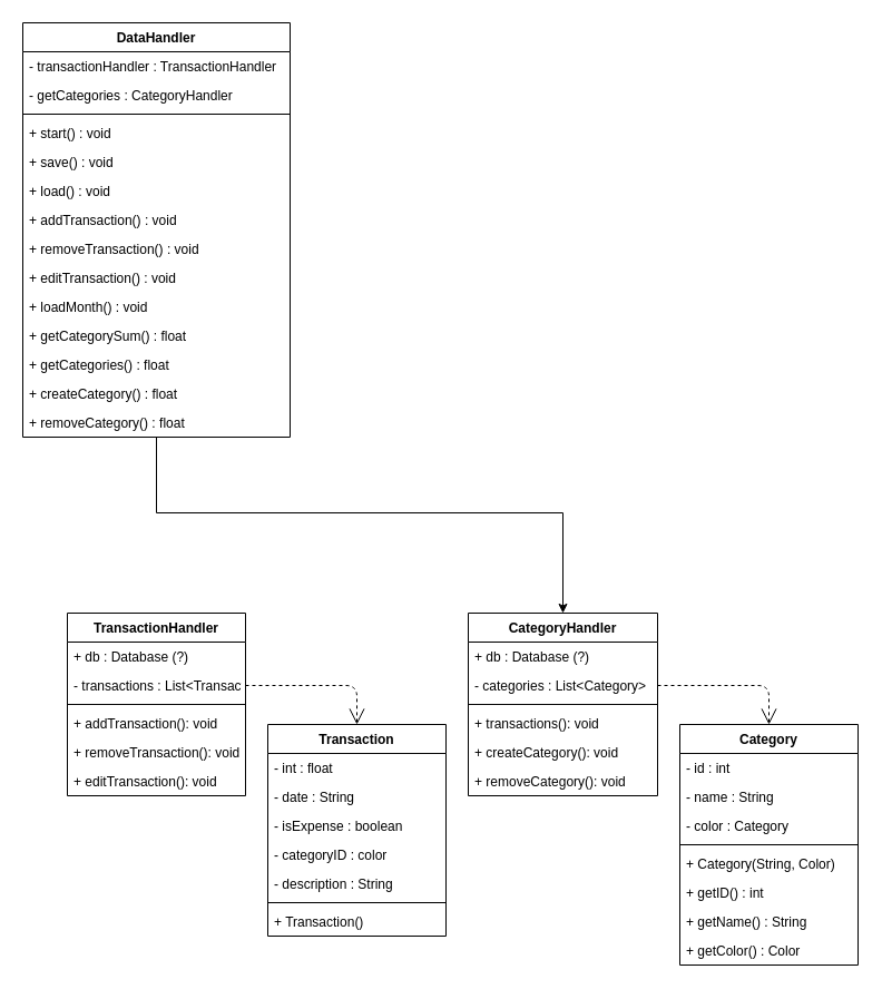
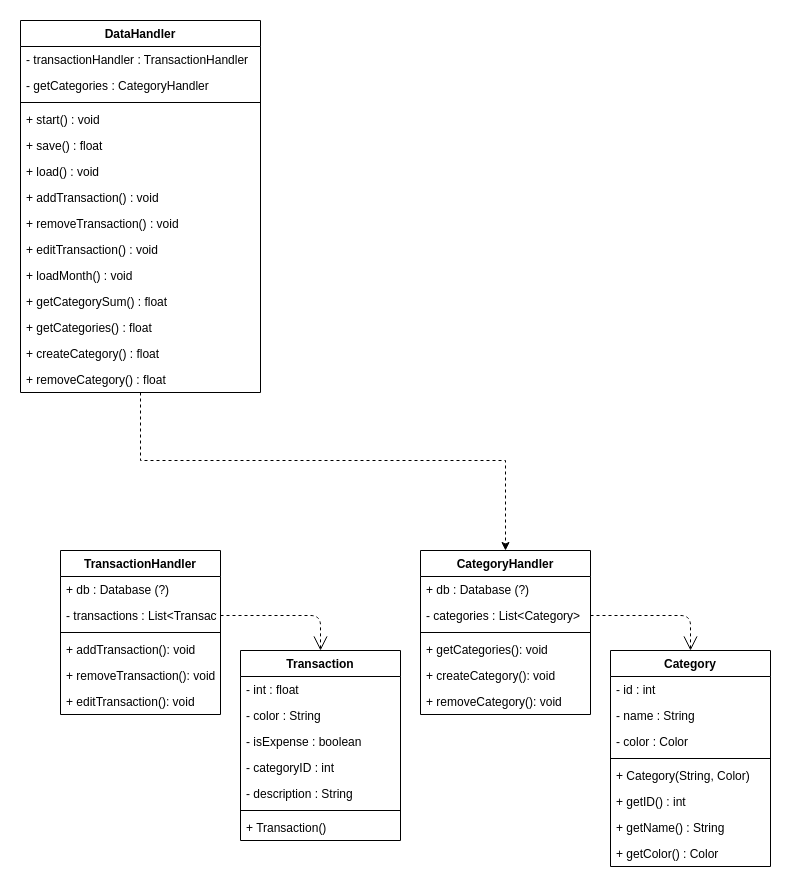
- <mxCell id="8" value="+ save() : void" style="text;strokeColor=none;fillColor=none;align=left;verticalAlign=top;spacingLeft=4;spacingRight=4;overflow=hidden;rotatable=0;points=[[0,0.5],[1,0.5]];portConstraint=eastwest;" parent="3" vertex="1"><mxGeometry y="112" width="240" height="26" as="geometry" /></mxCell>
+ <mxCell id="8" value="+ save() : float" style="text;strokeColor=none;fillColor=none;align=left;verticalAlign=top;spacingLeft=4;spacingRight=4;overflow=hidden;rotatable=0;points=[[0,0.5],[1,0.5]];portConstraint=eastwest;" parent="3" vertex="1"><mxGeometry y="112" width="240" height="26" as="geometry" /></mxCell>
- <mxCell id="2" style="edgeStyle=orthogonalEdgeStyle;rounded=0;orthogonalLoop=1;jettySize=auto;html=1;exitX=0.5;exitY=1;exitDx=0;exitDy=0;entryX=0.5;entryY=0;entryDx=0;entryDy=0;" edge="1" parent="1" source="3" target="26"><mxGeometry relative="1" as="geometry"><Array as="points"><mxPoint x="140" y="460" /><mxPoint x="505" y="460" /></Array></mxGeometry></mxCell>
+ <mxCell id="2" style="edgeStyle=orthogonalEdgeStyle;rounded=0;orthogonalLoop=1;jettySize=auto;html=1;exitX=0.5;exitY=1;exitDx=0;exitDy=0;entryX=0.5;entryY=0;entryDx=0;entryDy=0;dashed=1;" edge="1" parent="1" source="3" target="26"><mxGeometry relative="1" as="geometry"><Array as="points"><mxPoint x="140" y="460" /><mxPoint x="505" y="460" /></Array></mxGeometry></mxCell>
- <mxCell id="30" value="+ transactions(): void" style="text;strokeColor=none;fillColor=none;align=left;verticalAlign=top;spacingLeft=4;spacingRight=4;overflow=hidden;rotatable=0;points=[[0,0.5],[1,0.5]];portConstraint=eastwest;" vertex="1" parent="26"><mxGeometry y="86" width="170" height="26" as="geometry" /></mxCell>
+ <mxCell id="30" value="+ getCategories(): void" style="text;strokeColor=none;fillColor=none;align=left;verticalAlign=top;spacingLeft=4;spacingRight=4;overflow=hidden;rotatable=0;points=[[0,0.5],[1,0.5]];portConstraint=eastwest;" vertex="1" parent="26"><mxGeometry y="86" width="170" height="26" as="geometry" /></mxCell>
- <mxCell id="20" value="- date : String" style="text;strokeColor=none;fillColor=none;align=left;verticalAlign=top;spacingLeft=4;spacingRight=4;overflow=hidden;rotatable=0;points=[[0,0.5],[1,0.5]];portConstraint=eastwest;" parent="18" vertex="1"><mxGeometry y="52" width="160" height="26" as="geometry" /></mxCell>
+ <mxCell id="20" value="- color : String" style="text;strokeColor=none;fillColor=none;align=left;verticalAlign=top;spacingLeft=4;spacingRight=4;overflow=hidden;rotatable=0;points=[[0,0.5],[1,0.5]];portConstraint=eastwest;" parent="18" vertex="1"><mxGeometry y="52" width="160" height="26" as="geometry" /></mxCell>
- <mxCell id="43" value="- color : Category" style="text;strokeColor=none;fillColor=none;align=left;verticalAlign=top;spacingLeft=4;spacingRight=4;overflow=hidden;rotatable=0;points=[[0,0.5],[1,0.5]];portConstraint=eastwest;" vertex="1" parent="40"><mxGeometry y="78" width="160" height="26" as="geometry" /></mxCell>
+ <mxCell id="43" value="- color : Color" style="text;strokeColor=none;fillColor=none;align=left;verticalAlign=top;spacingLeft=4;spacingRight=4;overflow=hidden;rotatable=0;points=[[0,0.5],[1,0.5]];portConstraint=eastwest;" vertex="1" parent="40"><mxGeometry y="78" width="160" height="26" as="geometry" /></mxCell>
- <mxCell id="22" value="- categoryID : color" style="text;strokeColor=none;fillColor=none;align=left;verticalAlign=top;spacingLeft=4;spacingRight=4;overflow=hidden;rotatable=0;points=[[0,0.5],[1,0.5]];portConstraint=eastwest;" parent="18" vertex="1"><mxGeometry y="104" width="160" height="26" as="geometry" /></mxCell>
+ <mxCell id="22" value="- categoryID : int" style="text;strokeColor=none;fillColor=none;align=left;verticalAlign=top;spacingLeft=4;spacingRight=4;overflow=hidden;rotatable=0;points=[[0,0.5],[1,0.5]];portConstraint=eastwest;" parent="18" vertex="1"><mxGeometry y="104" width="160" height="26" as="geometry" /></mxCell>
